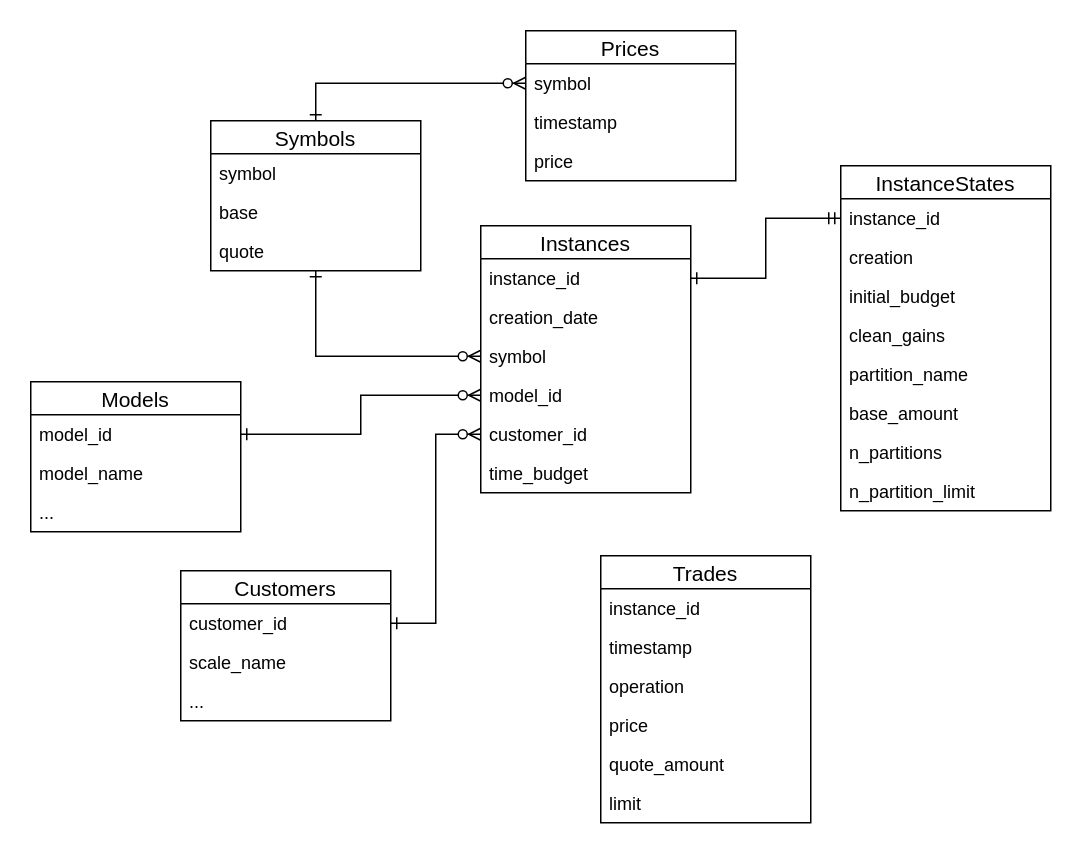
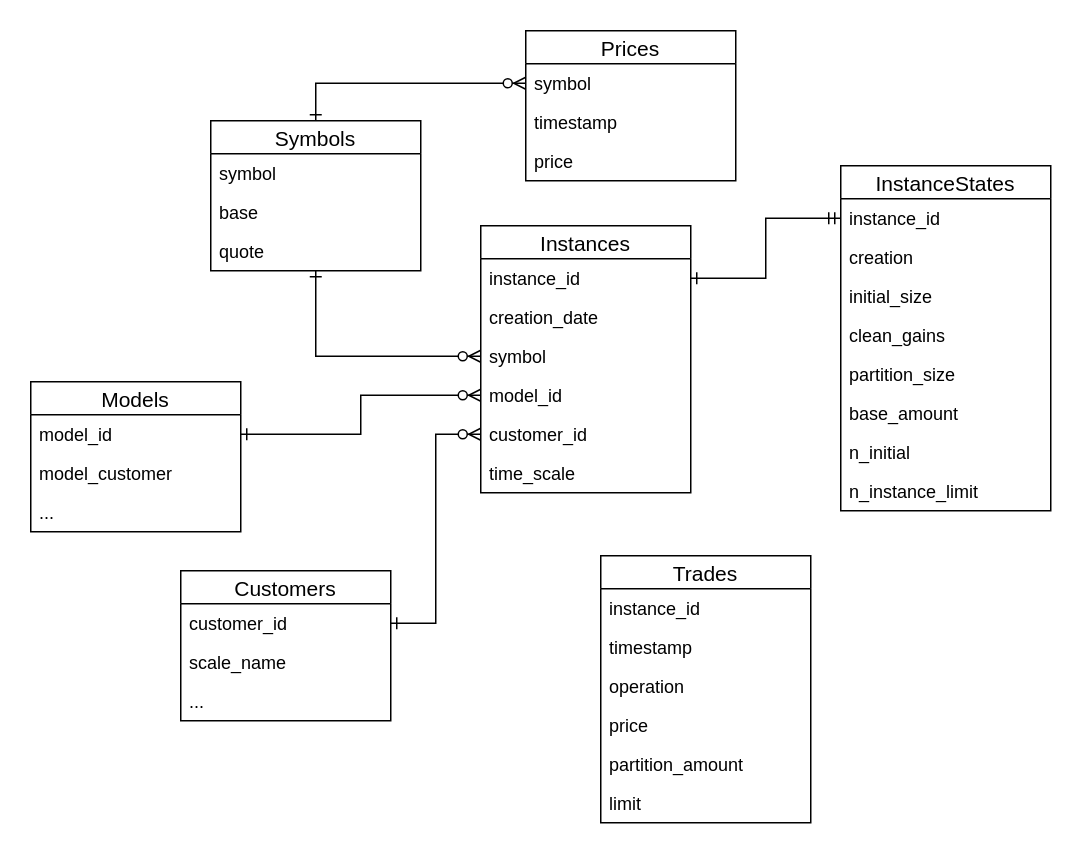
- <mxCell id="21" value="initial_budget" style="text;strokeColor=none;fillColor=none;spacingLeft=4;spacingRight=4;overflow=hidden;rotatable=0;points=[[0,0.5],[1,0.5]];portConstraint=eastwest;fontSize=12;" parent="18" vertex="1"><mxGeometry y="74" width="140" height="26" as="geometry" /></mxCell>
+ <mxCell id="21" value="initial_size" style="text;strokeColor=none;fillColor=none;spacingLeft=4;spacingRight=4;overflow=hidden;rotatable=0;points=[[0,0.5],[1,0.5]];portConstraint=eastwest;fontSize=12;" parent="18" vertex="1"><mxGeometry y="74" width="140" height="26" as="geometry" /></mxCell>
- <mxCell id="23" value="partition_name" style="text;strokeColor=none;fillColor=none;spacingLeft=4;spacingRight=4;overflow=hidden;rotatable=0;points=[[0,0.5],[1,0.5]];portConstraint=eastwest;fontSize=12;" parent="18" vertex="1"><mxGeometry y="126" width="140" height="26" as="geometry" /></mxCell>
+ <mxCell id="23" value="partition_size" style="text;strokeColor=none;fillColor=none;spacingLeft=4;spacingRight=4;overflow=hidden;rotatable=0;points=[[0,0.5],[1,0.5]];portConstraint=eastwest;fontSize=12;" parent="18" vertex="1"><mxGeometry y="126" width="140" height="26" as="geometry" /></mxCell>
- <mxCell id="25" value="n_partitions" style="text;strokeColor=none;fillColor=none;spacingLeft=4;spacingRight=4;overflow=hidden;rotatable=0;points=[[0,0.5],[1,0.5]];portConstraint=eastwest;fontSize=12;" parent="18" vertex="1"><mxGeometry y="178" width="140" height="26" as="geometry" /></mxCell>
+ <mxCell id="25" value="n_initial" style="text;strokeColor=none;fillColor=none;spacingLeft=4;spacingRight=4;overflow=hidden;rotatable=0;points=[[0,0.5],[1,0.5]];portConstraint=eastwest;fontSize=12;" parent="18" vertex="1"><mxGeometry y="178" width="140" height="26" as="geometry" /></mxCell>
- <mxCell id="40" value="model_name" style="text;strokeColor=none;fillColor=none;spacingLeft=4;spacingRight=4;overflow=hidden;rotatable=0;points=[[0,0.5],[1,0.5]];portConstraint=eastwest;fontSize=12;" parent="38" vertex="1"><mxGeometry y="48" width="140" height="26" as="geometry" /></mxCell>
+ <mxCell id="40" value="model_customer" style="text;strokeColor=none;fillColor=none;spacingLeft=4;spacingRight=4;overflow=hidden;rotatable=0;points=[[0,0.5],[1,0.5]];portConstraint=eastwest;fontSize=12;" parent="38" vertex="1"><mxGeometry y="48" width="140" height="26" as="geometry" /></mxCell>
- <mxCell id="17" value="time_budget" style="text;strokeColor=none;fillColor=none;spacingLeft=4;spacingRight=4;overflow=hidden;rotatable=0;points=[[0,0.5],[1,0.5]];portConstraint=eastwest;fontSize=12;" parent="11" vertex="1"><mxGeometry y="152" width="140" height="26" as="geometry" /></mxCell>
+ <mxCell id="17" value="time_scale" style="text;strokeColor=none;fillColor=none;spacingLeft=4;spacingRight=4;overflow=hidden;rotatable=0;points=[[0,0.5],[1,0.5]];portConstraint=eastwest;fontSize=12;" parent="11" vertex="1"><mxGeometry y="152" width="140" height="26" as="geometry" /></mxCell>
- <mxCell id="26" value="n_partition_limit" style="text;strokeColor=none;fillColor=none;spacingLeft=4;spacingRight=4;overflow=hidden;rotatable=0;points=[[0,0.5],[1,0.5]];portConstraint=eastwest;fontSize=12;" parent="18" vertex="1"><mxGeometry y="204" width="140" height="26" as="geometry" /></mxCell>
+ <mxCell id="26" value="n_instance_limit" style="text;strokeColor=none;fillColor=none;spacingLeft=4;spacingRight=4;overflow=hidden;rotatable=0;points=[[0,0.5],[1,0.5]];portConstraint=eastwest;fontSize=12;" parent="18" vertex="1"><mxGeometry y="204" width="140" height="26" as="geometry" /></mxCell>
- <mxCell id="32" value="quote_amount" style="text;strokeColor=none;fillColor=none;spacingLeft=4;spacingRight=4;overflow=hidden;rotatable=0;points=[[0,0.5],[1,0.5]];portConstraint=eastwest;fontSize=12;" parent="27" vertex="1"><mxGeometry y="126" width="140" height="26" as="geometry" /></mxCell>
+ <mxCell id="32" value="partition_amount" style="text;strokeColor=none;fillColor=none;spacingLeft=4;spacingRight=4;overflow=hidden;rotatable=0;points=[[0,0.5],[1,0.5]];portConstraint=eastwest;fontSize=12;" parent="27" vertex="1"><mxGeometry y="126" width="140" height="26" as="geometry" /></mxCell>
